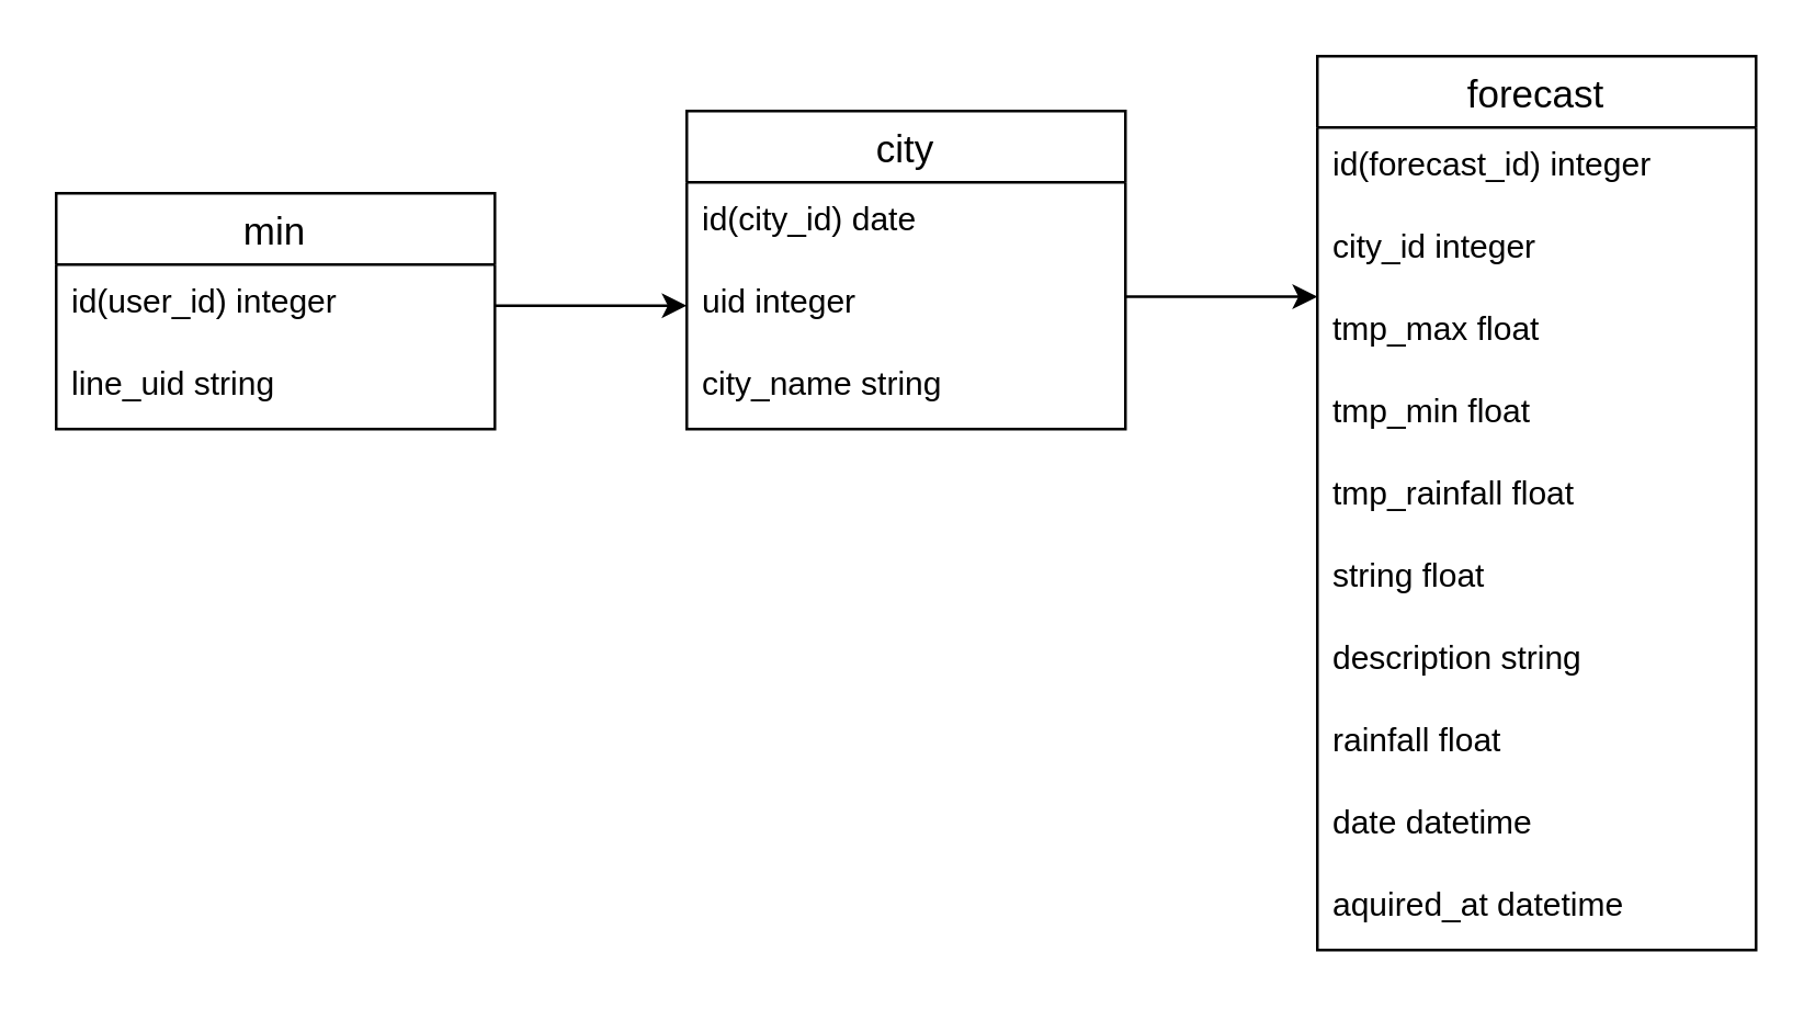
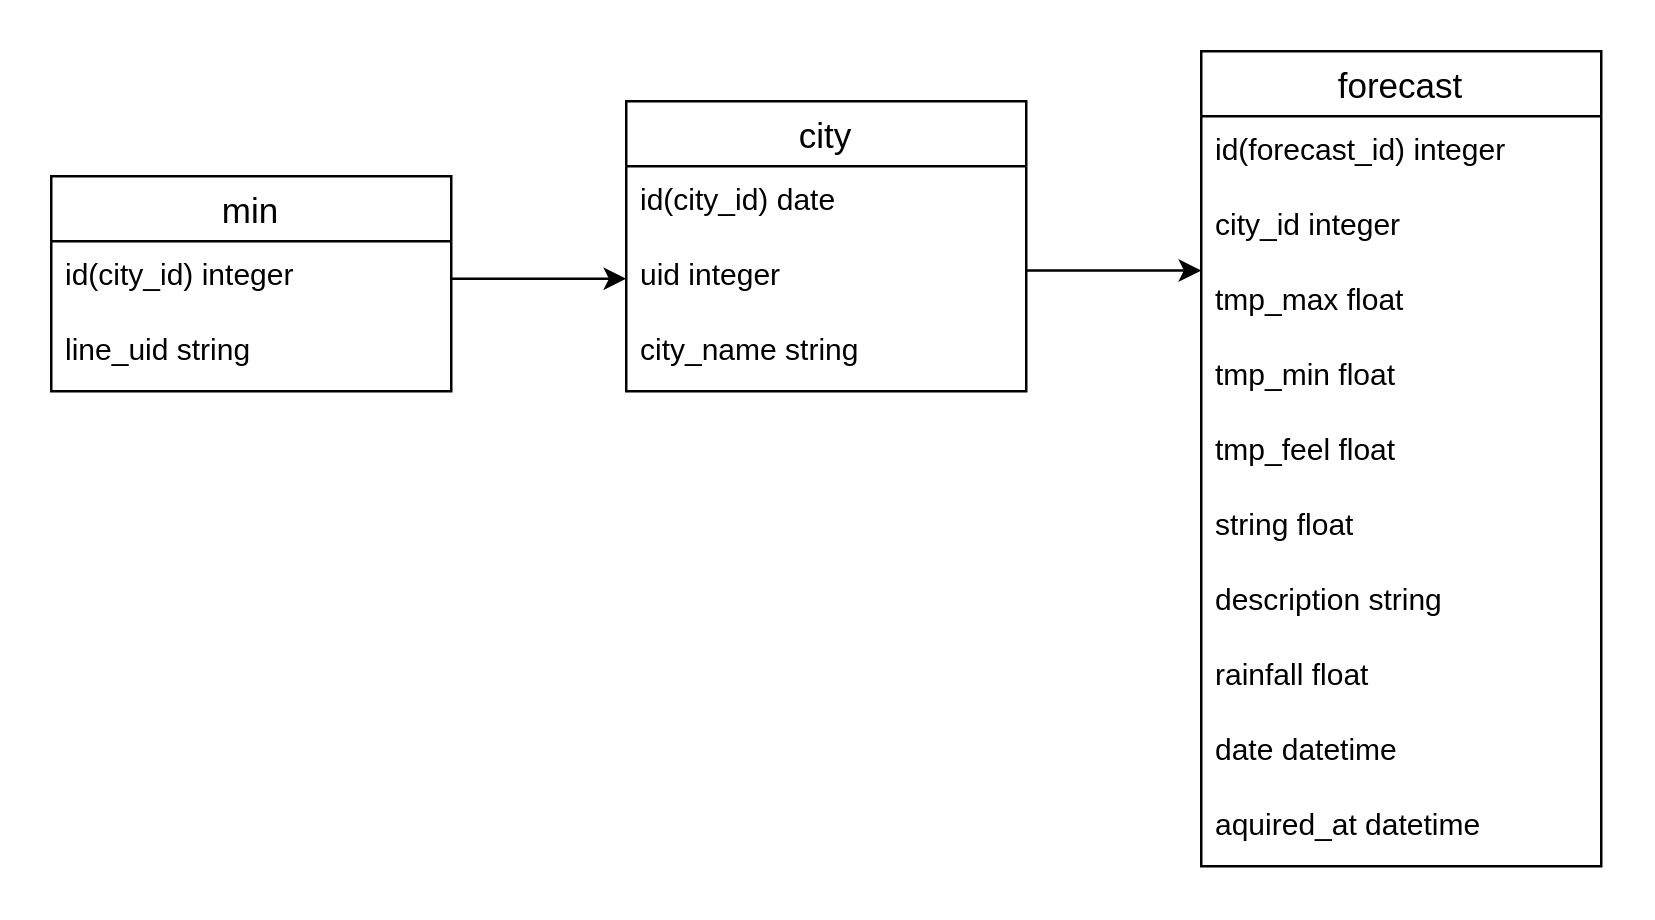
- <mxCell id="3" value="id(user_id) integer" style="text;strokeColor=none;fillColor=none;spacingLeft=4;spacingRight=4;overflow=hidden;rotatable=0;points=[[0,0.5],[1,0.5]];portConstraint=eastwest;fontSize=12;" parent="2" vertex="1"><mxGeometry y="26" width="160" height="30" as="geometry" /></mxCell>
+ <mxCell id="3" value="id(city_id) integer" style="text;strokeColor=none;fillColor=none;spacingLeft=4;spacingRight=4;overflow=hidden;rotatable=0;points=[[0,0.5],[1,0.5]];portConstraint=eastwest;fontSize=12;" parent="2" vertex="1"><mxGeometry y="26" width="160" height="30" as="geometry" /></mxCell>
- <mxCell id="11" value="tmp_rainfall float" style="text;strokeColor=none;fillColor=none;spacingLeft=4;spacingRight=4;overflow=hidden;rotatable=0;points=[[0,0.5],[1,0.5]];portConstraint=eastwest;fontSize=12;" parent="6" vertex="1"><mxGeometry y="146" width="160" height="30" as="geometry" /></mxCell>
+ <mxCell id="11" value="tmp_feel float" style="text;strokeColor=none;fillColor=none;spacingLeft=4;spacingRight=4;overflow=hidden;rotatable=0;points=[[0,0.5],[1,0.5]];portConstraint=eastwest;fontSize=12;" parent="6" vertex="1"><mxGeometry y="146" width="160" height="30" as="geometry" /></mxCell>
